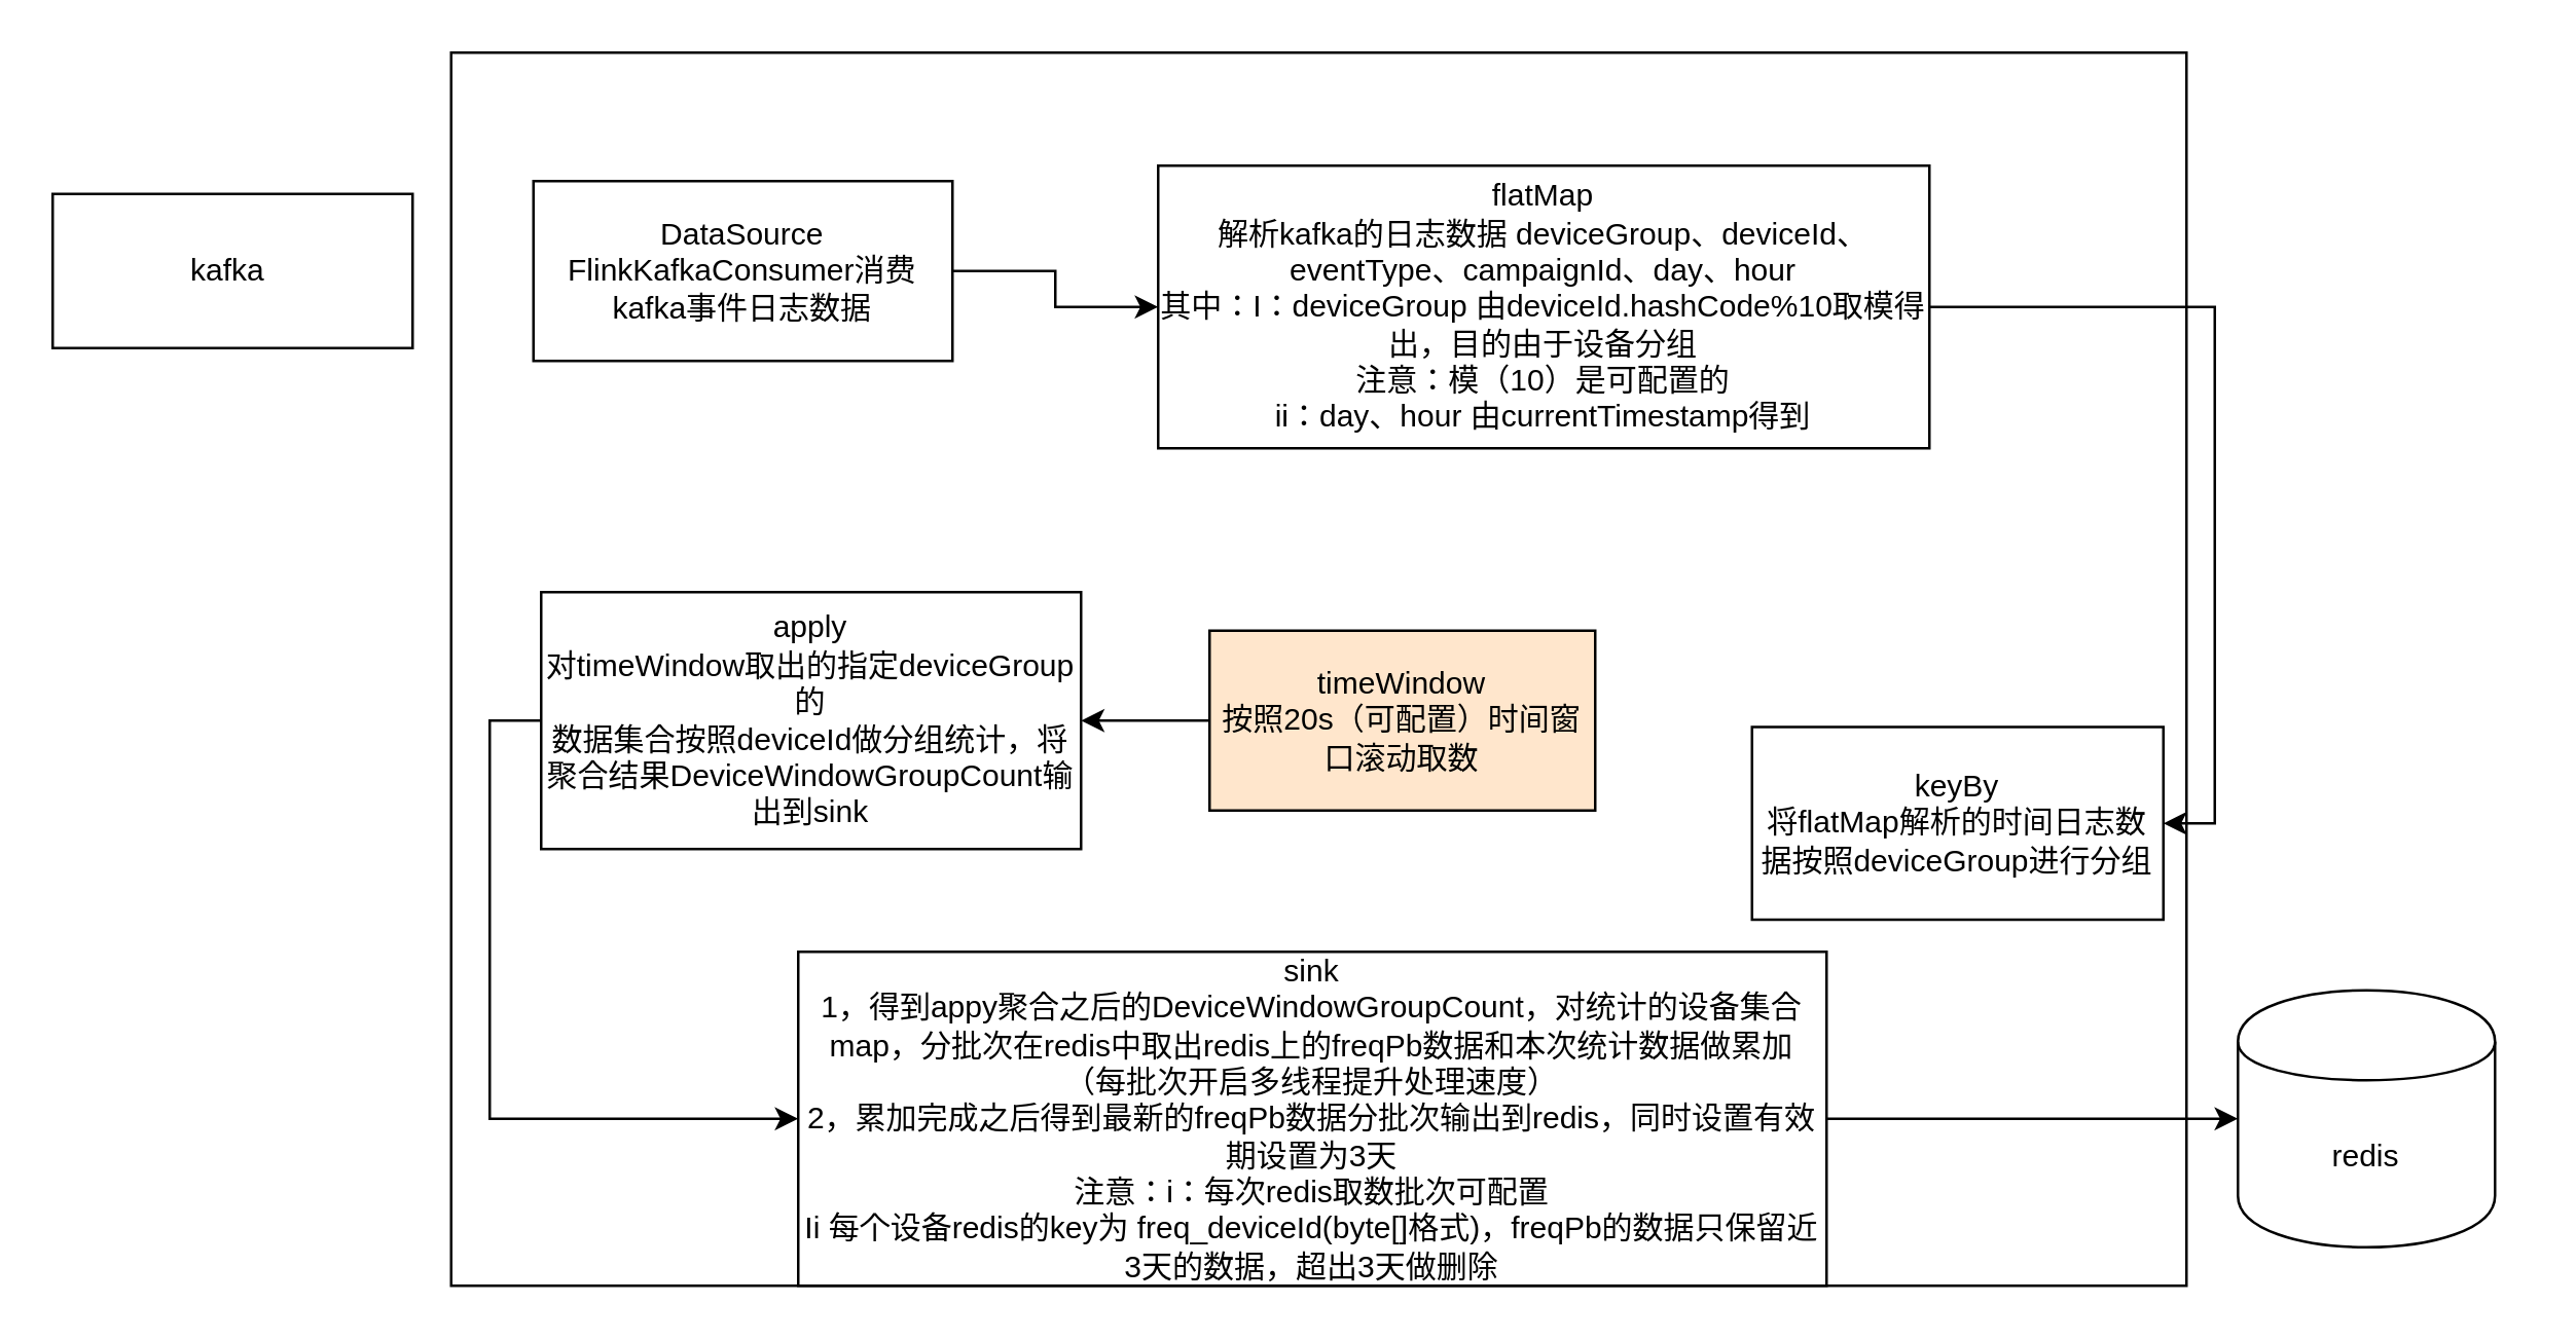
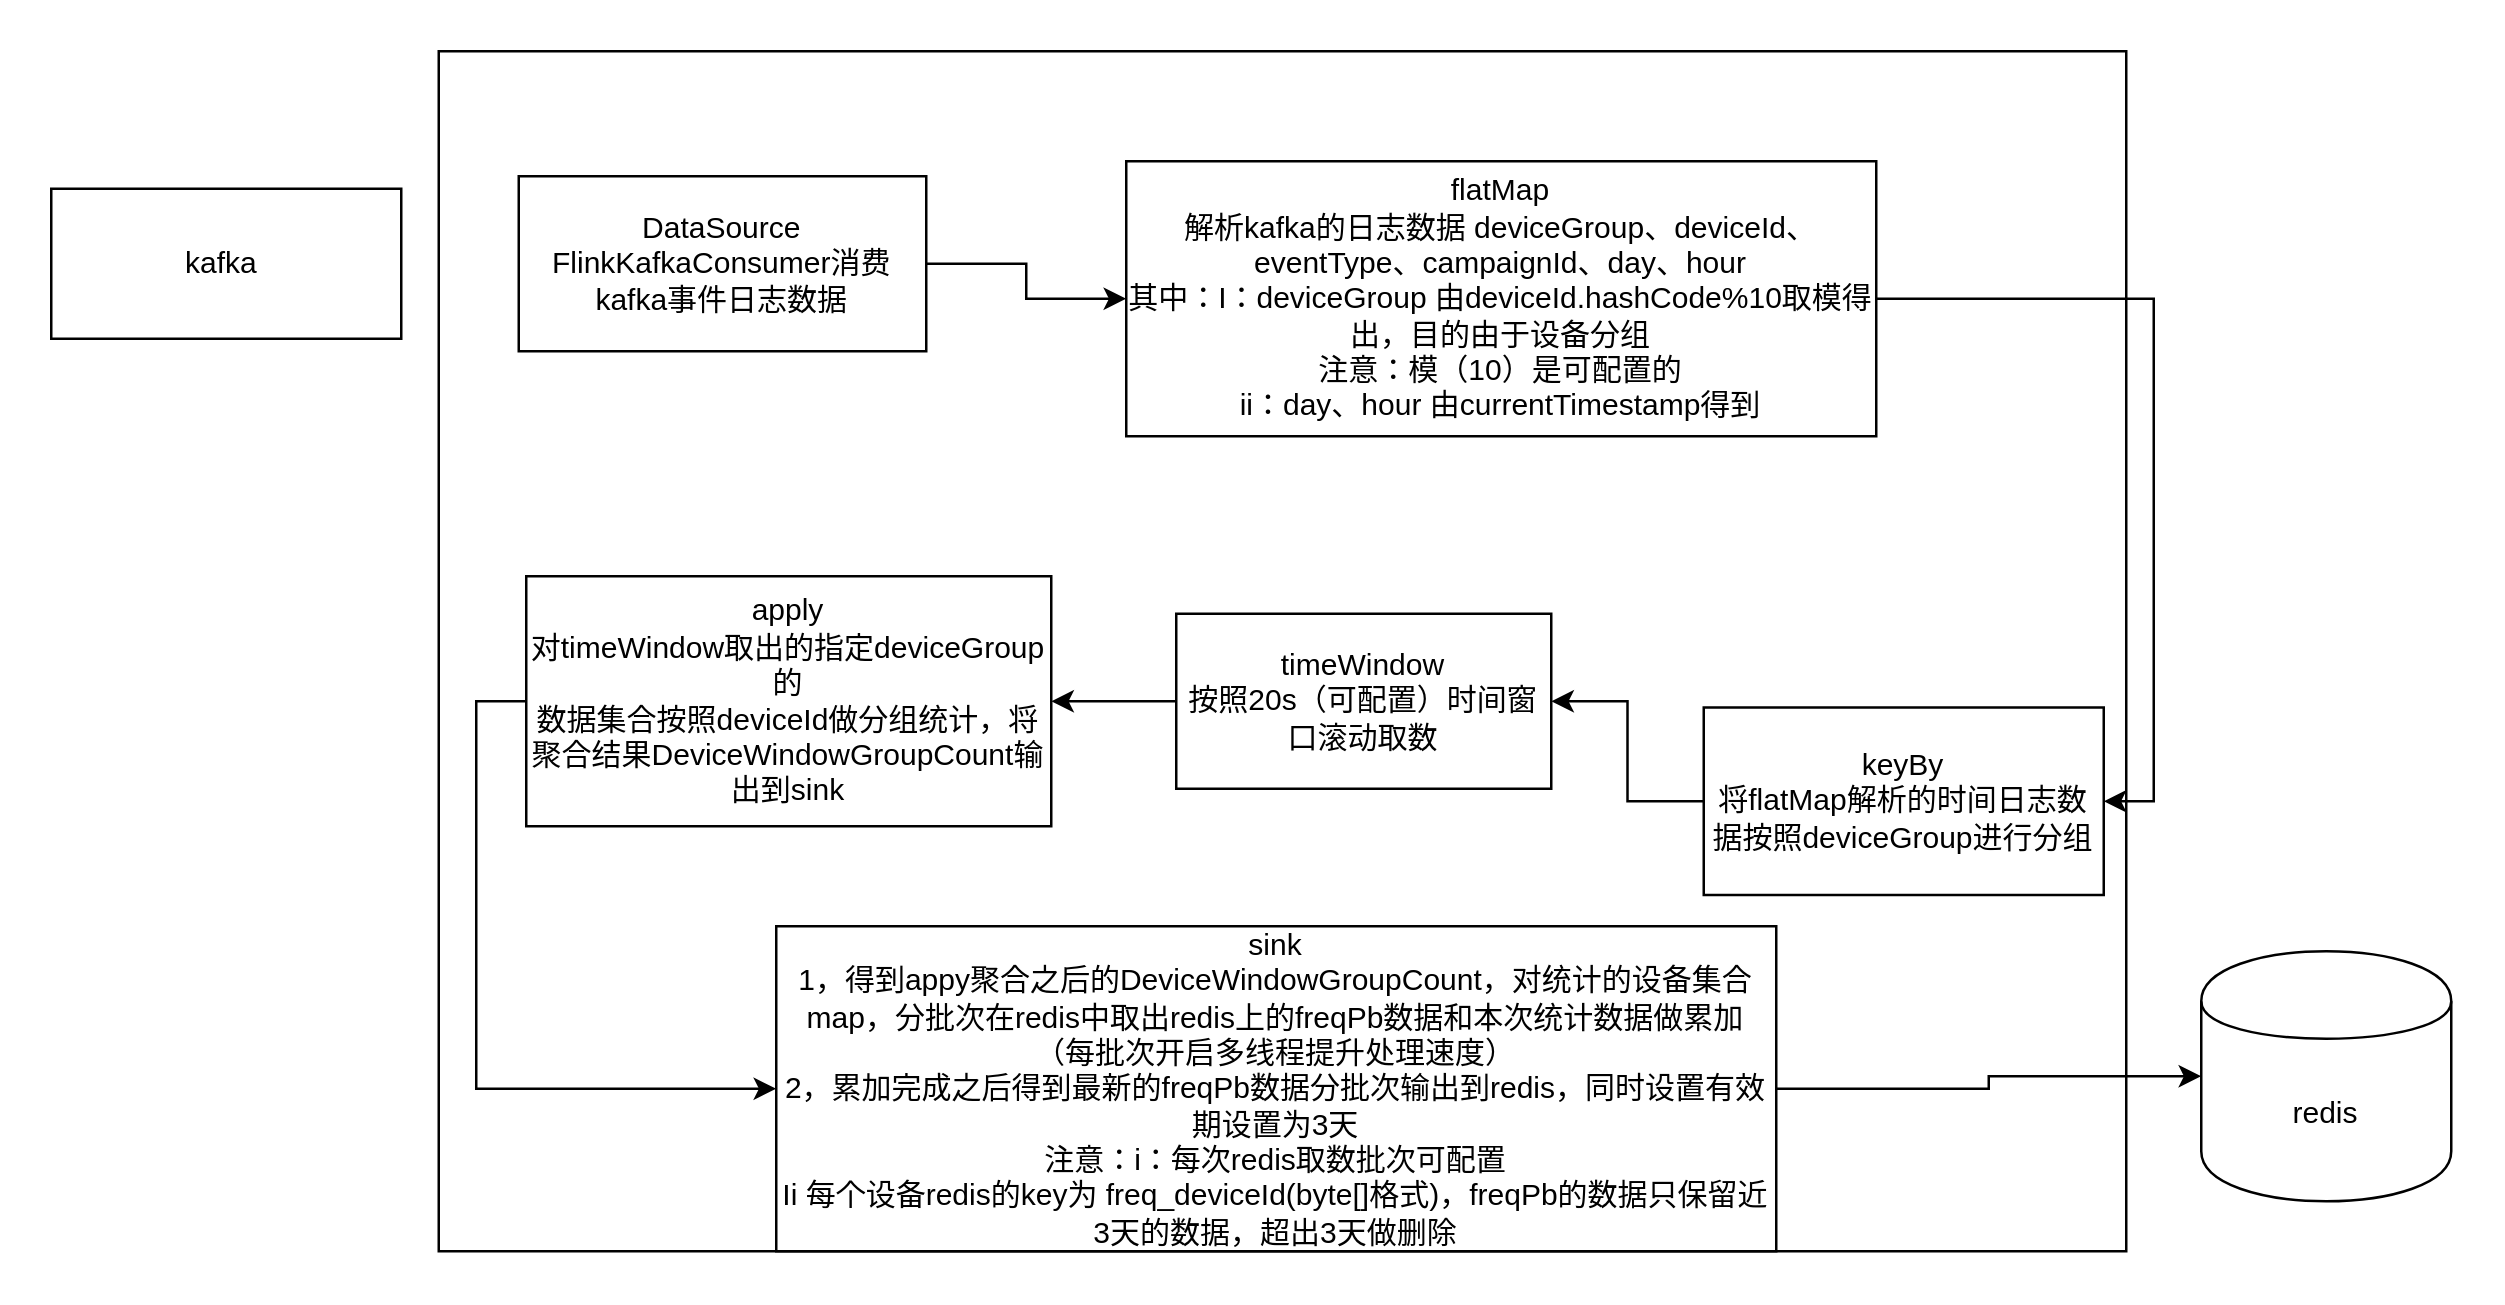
- <mxCell id="11" value="timeWindow&lt;br&gt;按照20s（可配置）时间窗口滚动取数" style="rounded=0;whiteSpace=wrap;html=1;fillColor=#ffe6cc;" vertex="1" parent="1"><mxGeometry x="470" y="245" width="150" height="70" as="geometry" /></mxCell>
+ <mxCell id="11" value="timeWindow&lt;br&gt;按照20s（可配置）时间窗口滚动取数" style="rounded=0;whiteSpace=wrap;html=1;" vertex="1" parent="1"><mxGeometry x="470" y="245" width="150" height="70" as="geometry" /></mxCell>
+ <mxCell id="8" style="edgeStyle=orthogonalEdgeStyle;rounded=0;orthogonalLoop=1;jettySize=auto;html=1;entryX=1;entryY=0.5;entryDx=0;entryDy=0;" edge="1" parent="1" source="9" target="11"><mxGeometry relative="1" as="geometry" /></mxCell>
- <mxCell id="16" value="redis" style="shape=cylinder;whiteSpace=wrap;html=1;boundedLbl=1;backgroundOutline=1;" vertex="1" parent="1"><mxGeometry x="870" y="385" width="100" height="100" as="geometry" /></mxCell>
+ <mxCell id="16" value="redis" style="shape=cylinder;whiteSpace=wrap;html=1;boundedLbl=1;backgroundOutline=1;" vertex="1" parent="1"><mxGeometry x="880" y="380" width="100" height="100" as="geometry" /></mxCell>
